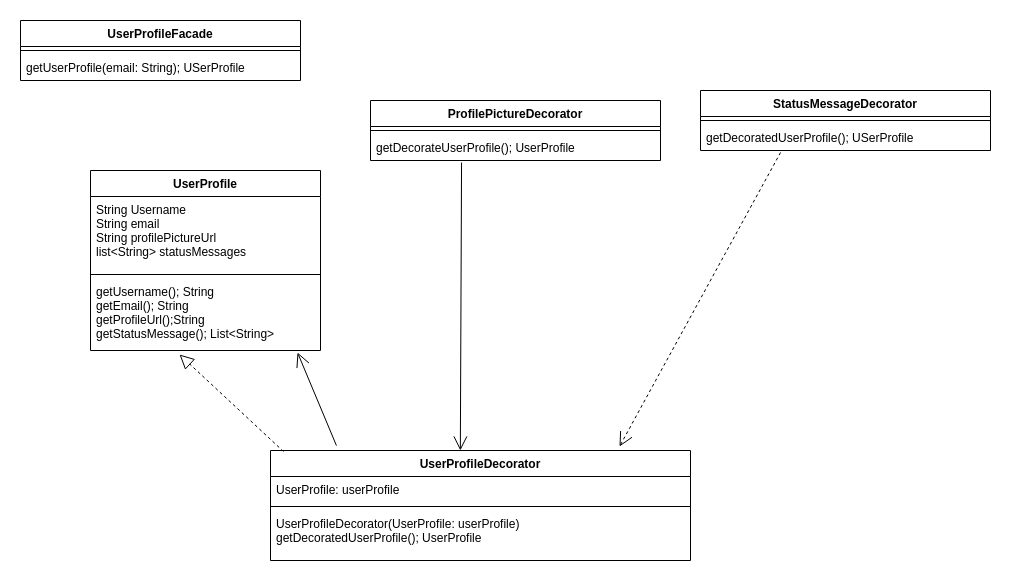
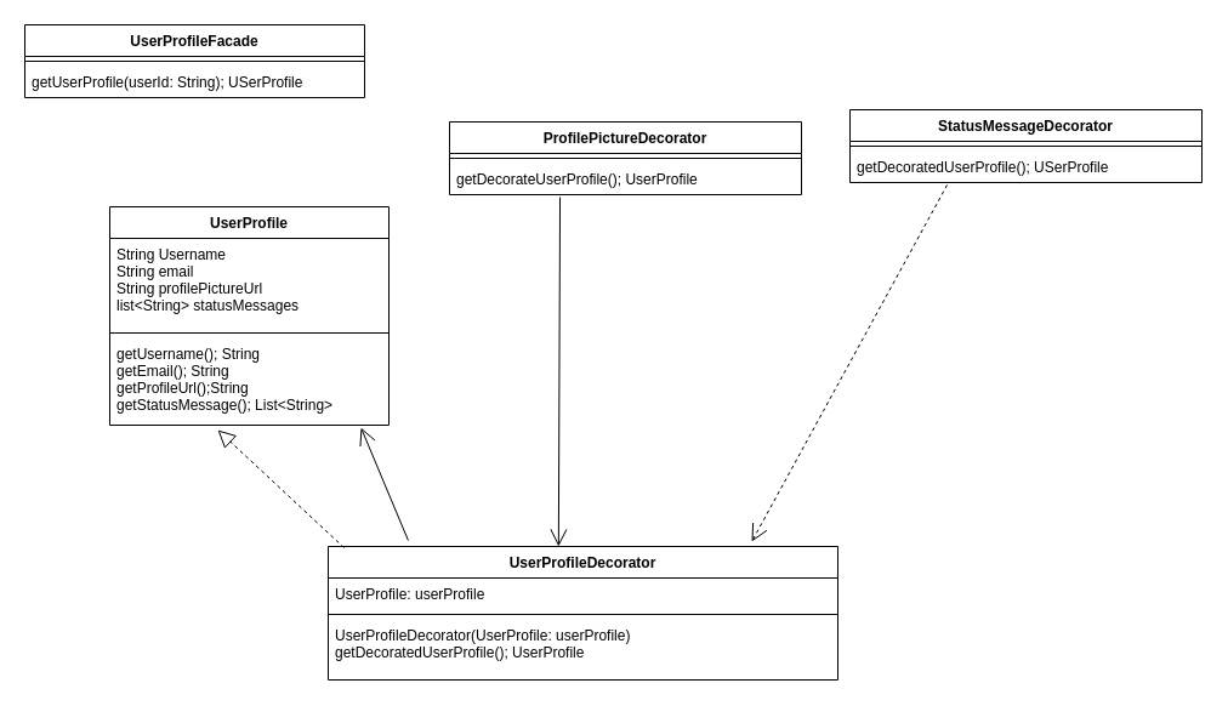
- <mxCell id="4" value="getUserProfile(email: String); USerProfile" style="text;strokeColor=none;fillColor=none;align=left;verticalAlign=top;spacingLeft=4;spacingRight=4;overflow=hidden;rotatable=0;points=[[0,0.5],[1,0.5]];portConstraint=eastwest;" vertex="1" parent="2"><mxGeometry y="34" width="280" height="26" as="geometry" /></mxCell>
+ <mxCell id="4" value="getUserProfile(userId: String); USerProfile" style="text;strokeColor=none;fillColor=none;align=left;verticalAlign=top;spacingLeft=4;spacingRight=4;overflow=hidden;rotatable=0;points=[[0,0.5],[1,0.5]];portConstraint=eastwest;" vertex="1" parent="2"><mxGeometry y="34" width="280" height="26" as="geometry" /></mxCell>
